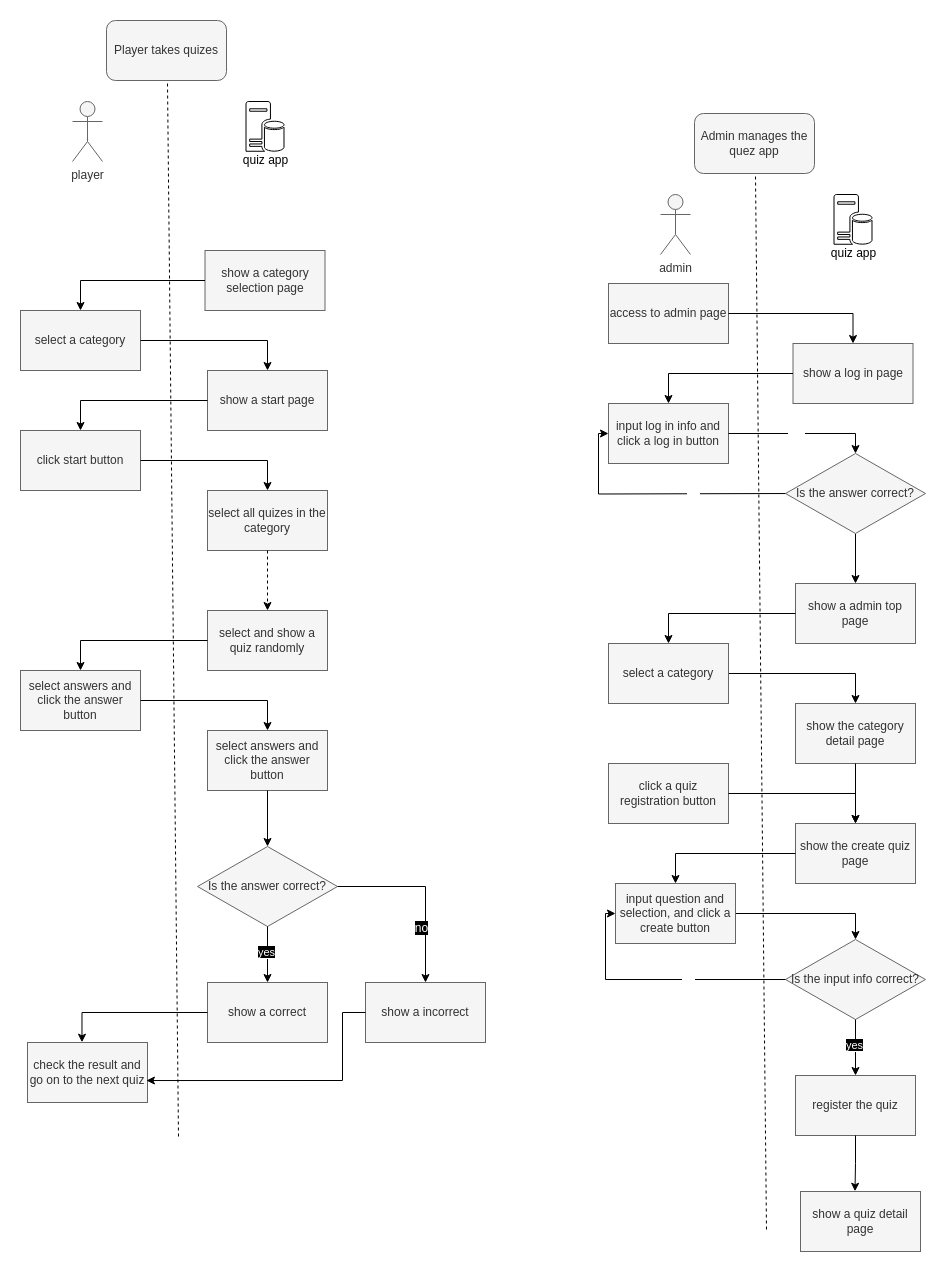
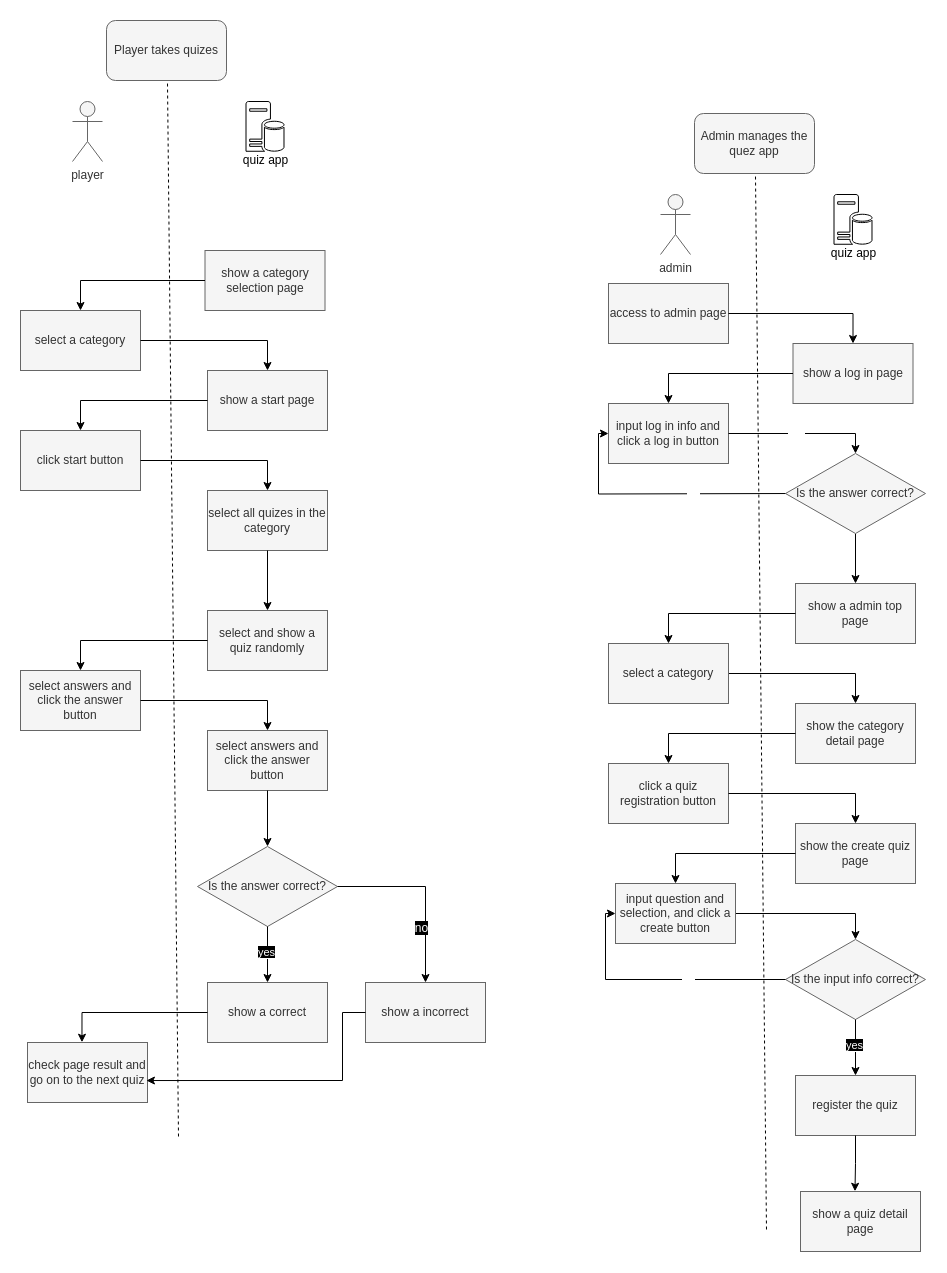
- <mxCell id="18" style="edgeStyle=orthogonalEdgeStyle;rounded=0;html=1;entryX=0.5;entryY=0;entryDx=0;entryDy=0;strokeColor=#000000;fontColor=#000000;dashed=1;" edge="1" parent="2" source="15" target="17"><mxGeometry relative="1" as="geometry" /></mxCell>
+ <mxCell id="18" style="edgeStyle=orthogonalEdgeStyle;rounded=0;html=1;entryX=0.5;entryY=0;entryDx=0;entryDy=0;strokeColor=#000000;fontColor=#000000;" edge="1" parent="2" source="15" target="17"><mxGeometry relative="1" as="geometry" /></mxCell>
- <mxCell id="55" style="edgeStyle=orthogonalEdgeStyle;rounded=0;html=1;strokeColor=#000000;fontColor=#000000;" edge="1" parent="1" source="52" target="56"><mxGeometry relative="1" as="geometry" /></mxCell>
+ <mxCell id="55" style="edgeStyle=orthogonalEdgeStyle;rounded=0;html=1;entryX=0.5;entryY=0;entryDx=0;entryDy=0;strokeColor=#000000;fontColor=#000000;" edge="1" parent="1" source="52" target="54"><mxGeometry relative="1" as="geometry" /></mxCell>
- <mxCell id="30" value="check the result and go on to the next quiz" style="rounded=0;whiteSpace=wrap;html=1;fontColor=#333333;fillColor=#f5f5f5;strokeColor=#666666;" vertex="1" parent="2"><mxGeometry x="7" y="1022" width="120" height="60" as="geometry" /></mxCell>
+ <mxCell id="30" value="check page result and go on to the next quiz" style="rounded=0;whiteSpace=wrap;html=1;fontColor=#333333;fillColor=#f5f5f5;strokeColor=#666666;" vertex="1" parent="2"><mxGeometry x="7" y="1022" width="120" height="60" as="geometry" /></mxCell>
